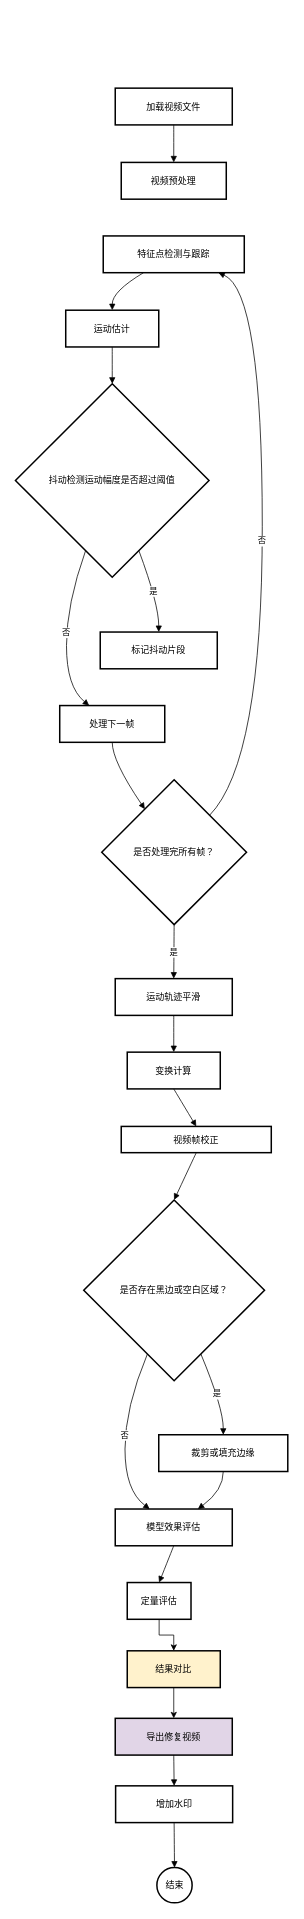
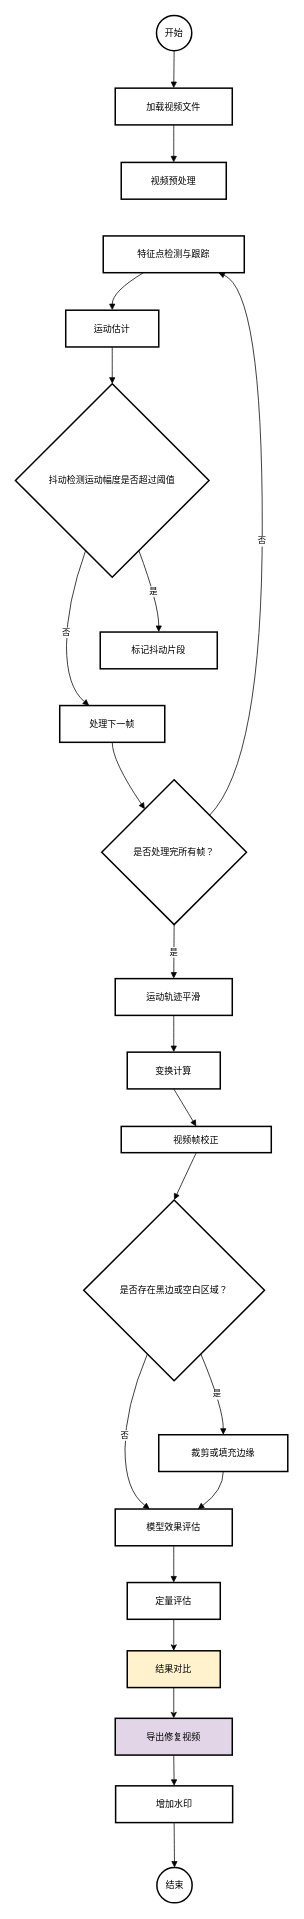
+ <mxCell id="3" value="开始" style="ellipse;aspect=fixed;strokeWidth=2;whiteSpace=wrap;" vertex="1" parent="2"><mxGeometry x="188" width="47" height="47" as="geometry" /></mxCell>
+ <mxCell id="25" value="" style="curved=1;startArrow=none;endArrow=block;exitX=0.49;exitY=1;entryX=0.5;entryY=0;rounded=0;" edge="1" parent="2" source="3" target="4"><mxGeometry relative="1" as="geometry"><Array as="points" /></mxGeometry></mxCell>
- <mxCell id="19" value="定量评估" style="whiteSpace=wrap;strokeWidth=2;" vertex="1" parent="2"><mxGeometry x="149" y="2089" width="85" height="49" as="geometry" /></mxCell>
+ <mxCell id="19" value="定量评估" style="whiteSpace=wrap;strokeWidth=2;" vertex="1" parent="2"><mxGeometry x="149" y="2089" width="124" height="49" as="geometry" /></mxCell>
